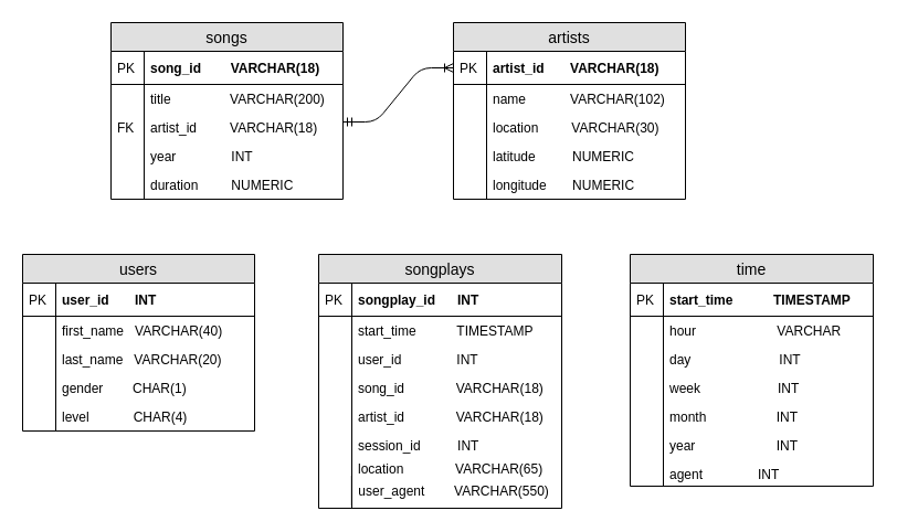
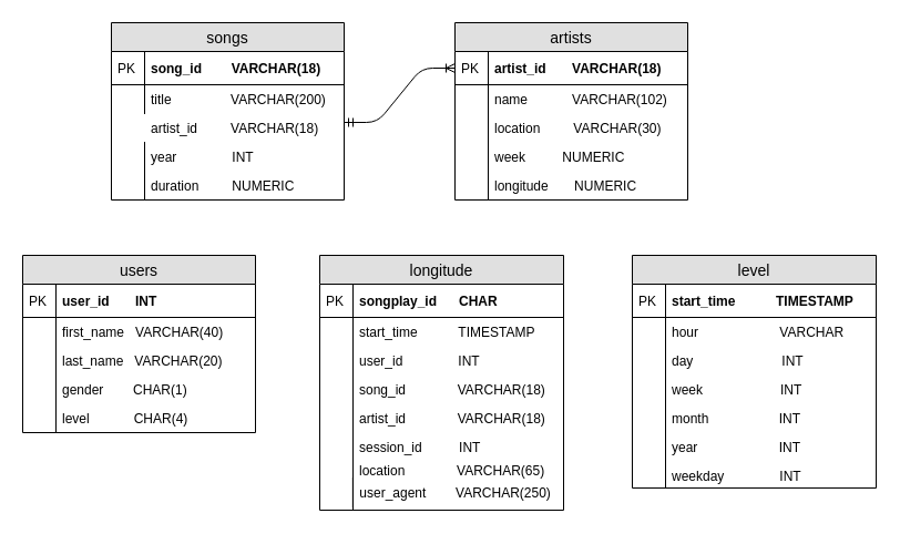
- <mxCell id="8" value="FK" style="shape=partialRectangle;top=0;left=0;bottom=0;fillColor=none;align=left;verticalAlign=top;spacingLeft=4;spacingRight=4;overflow=hidden;rotatable=0;points=[];portConstraint=eastwest;part=1;fontSize=12;" vertex="1" connectable="0" parent="7"><mxGeometry width="30" height="26" as="geometry" /></mxCell>
- <mxCell id="20" value="latitude          NUMERIC" style="shape=partialRectangle;top=0;left=0;right=0;bottom=0;align=left;verticalAlign=top;fillColor=none;spacingLeft=34;spacingRight=4;overflow=hidden;rotatable=0;points=[[0,0.5],[1,0.5]];portConstraint=eastwest;dropTarget=0;fontSize=12;" vertex="1" parent="13"><mxGeometry y="108" width="210" height="26" as="geometry" /></mxCell>
+ <mxCell id="20" value="week          NUMERIC" style="shape=partialRectangle;top=0;left=0;right=0;bottom=0;align=left;verticalAlign=top;fillColor=none;spacingLeft=34;spacingRight=4;overflow=hidden;rotatable=0;points=[[0,0.5],[1,0.5]];portConstraint=eastwest;dropTarget=0;fontSize=12;" vertex="1" parent="13"><mxGeometry y="108" width="210" height="26" as="geometry" /></mxCell>
- <mxCell id="36" value="songplays" style="swimlane;fontStyle=0;childLayout=stackLayout;horizontal=1;startSize=26;fillColor=#e0e0e0;horizontalStack=0;resizeParent=1;resizeParentMax=0;resizeLast=0;collapsible=1;marginBottom=0;swimlaneFillColor=#ffffff;align=center;fontSize=14;" vertex="1" parent="1"><mxGeometry x="288" y="230" width="220" height="230" as="geometry" /></mxCell>
+ <mxCell id="36" value="longitude" style="swimlane;fontStyle=0;childLayout=stackLayout;horizontal=1;startSize=26;fillColor=#e0e0e0;horizontalStack=0;resizeParent=1;resizeParentMax=0;resizeLast=0;collapsible=1;marginBottom=0;swimlaneFillColor=#ffffff;align=center;fontSize=14;" vertex="1" parent="1"><mxGeometry x="288" y="230" width="220" height="230" as="geometry" /></mxCell>
- <mxCell id="53" value="time" style="swimlane;fontStyle=0;childLayout=stackLayout;horizontal=1;startSize=26;fillColor=#e0e0e0;horizontalStack=0;resizeParent=1;resizeParentMax=0;resizeLast=0;collapsible=1;marginBottom=0;swimlaneFillColor=#ffffff;align=center;fontSize=14;" vertex="1" parent="1"><mxGeometry x="570" y="230" width="220" height="210" as="geometry" /></mxCell>
+ <mxCell id="53" value="level" style="swimlane;fontStyle=0;childLayout=stackLayout;horizontal=1;startSize=26;fillColor=#e0e0e0;horizontalStack=0;resizeParent=1;resizeParentMax=0;resizeLast=0;collapsible=1;marginBottom=0;swimlaneFillColor=#ffffff;align=center;fontSize=14;" vertex="1" parent="1"><mxGeometry x="570" y="230" width="220" height="210" as="geometry" /></mxCell>
- <mxCell id="37" value="songplay_id      INT" style="shape=partialRectangle;top=0;left=0;right=0;bottom=1;align=left;verticalAlign=middle;fillColor=none;spacingLeft=34;spacingRight=4;overflow=hidden;rotatable=0;points=[[0,0.5],[1,0.5]];portConstraint=eastwest;dropTarget=0;fontStyle=1;fontSize=12;" vertex="1" parent="36"><mxGeometry y="26" width="220" height="30" as="geometry" /></mxCell>
+ <mxCell id="37" value="songplay_id      CHAR" style="shape=partialRectangle;top=0;left=0;right=0;bottom=1;align=left;verticalAlign=middle;fillColor=none;spacingLeft=34;spacingRight=4;overflow=hidden;rotatable=0;points=[[0,0.5],[1,0.5]];portConstraint=eastwest;dropTarget=0;fontStyle=1;fontSize=12;" vertex="1" parent="36"><mxGeometry y="26" width="220" height="30" as="geometry" /></mxCell>
- <mxCell id="66" value="agent               INT" style="shape=partialRectangle;top=0;left=0;right=0;bottom=0;align=left;verticalAlign=top;fillColor=none;spacingLeft=34;spacingRight=4;overflow=hidden;rotatable=0;points=[[0,0.5],[1,0.5]];portConstraint=eastwest;dropTarget=0;fontSize=12;" vertex="1" parent="53"><mxGeometry y="186" width="220" height="24" as="geometry" /></mxCell>
+ <mxCell id="66" value="weekday               INT" style="shape=partialRectangle;top=0;left=0;right=0;bottom=0;align=left;verticalAlign=top;fillColor=none;spacingLeft=34;spacingRight=4;overflow=hidden;rotatable=0;points=[[0,0.5],[1,0.5]];portConstraint=eastwest;dropTarget=0;fontSize=12;" vertex="1" parent="53"><mxGeometry y="186" width="220" height="24" as="geometry" /></mxCell>
- <mxCell id="51" value=" user_agent        VARCHAR(550)" style="shape=partialRectangle;top=0;left=0;right=0;bottom=0;align=left;verticalAlign=top;fillColor=none;spacingLeft=34;spacingRight=4;overflow=hidden;rotatable=0;points=[[0,0.5],[1,0.5]];portConstraint=eastwest;dropTarget=0;fontSize=12;" vertex="1" parent="1"><mxGeometry x="285" y="431" width="230" height="26" as="geometry" /></mxCell>
+ <mxCell id="51" value=" user_agent        VARCHAR(250)" style="shape=partialRectangle;top=0;left=0;right=0;bottom=0;align=left;verticalAlign=top;fillColor=none;spacingLeft=34;spacingRight=4;overflow=hidden;rotatable=0;points=[[0,0.5],[1,0.5]];portConstraint=eastwest;dropTarget=0;fontSize=12;" vertex="1" parent="1"><mxGeometry x="285" y="431" width="230" height="26" as="geometry" /></mxCell>
